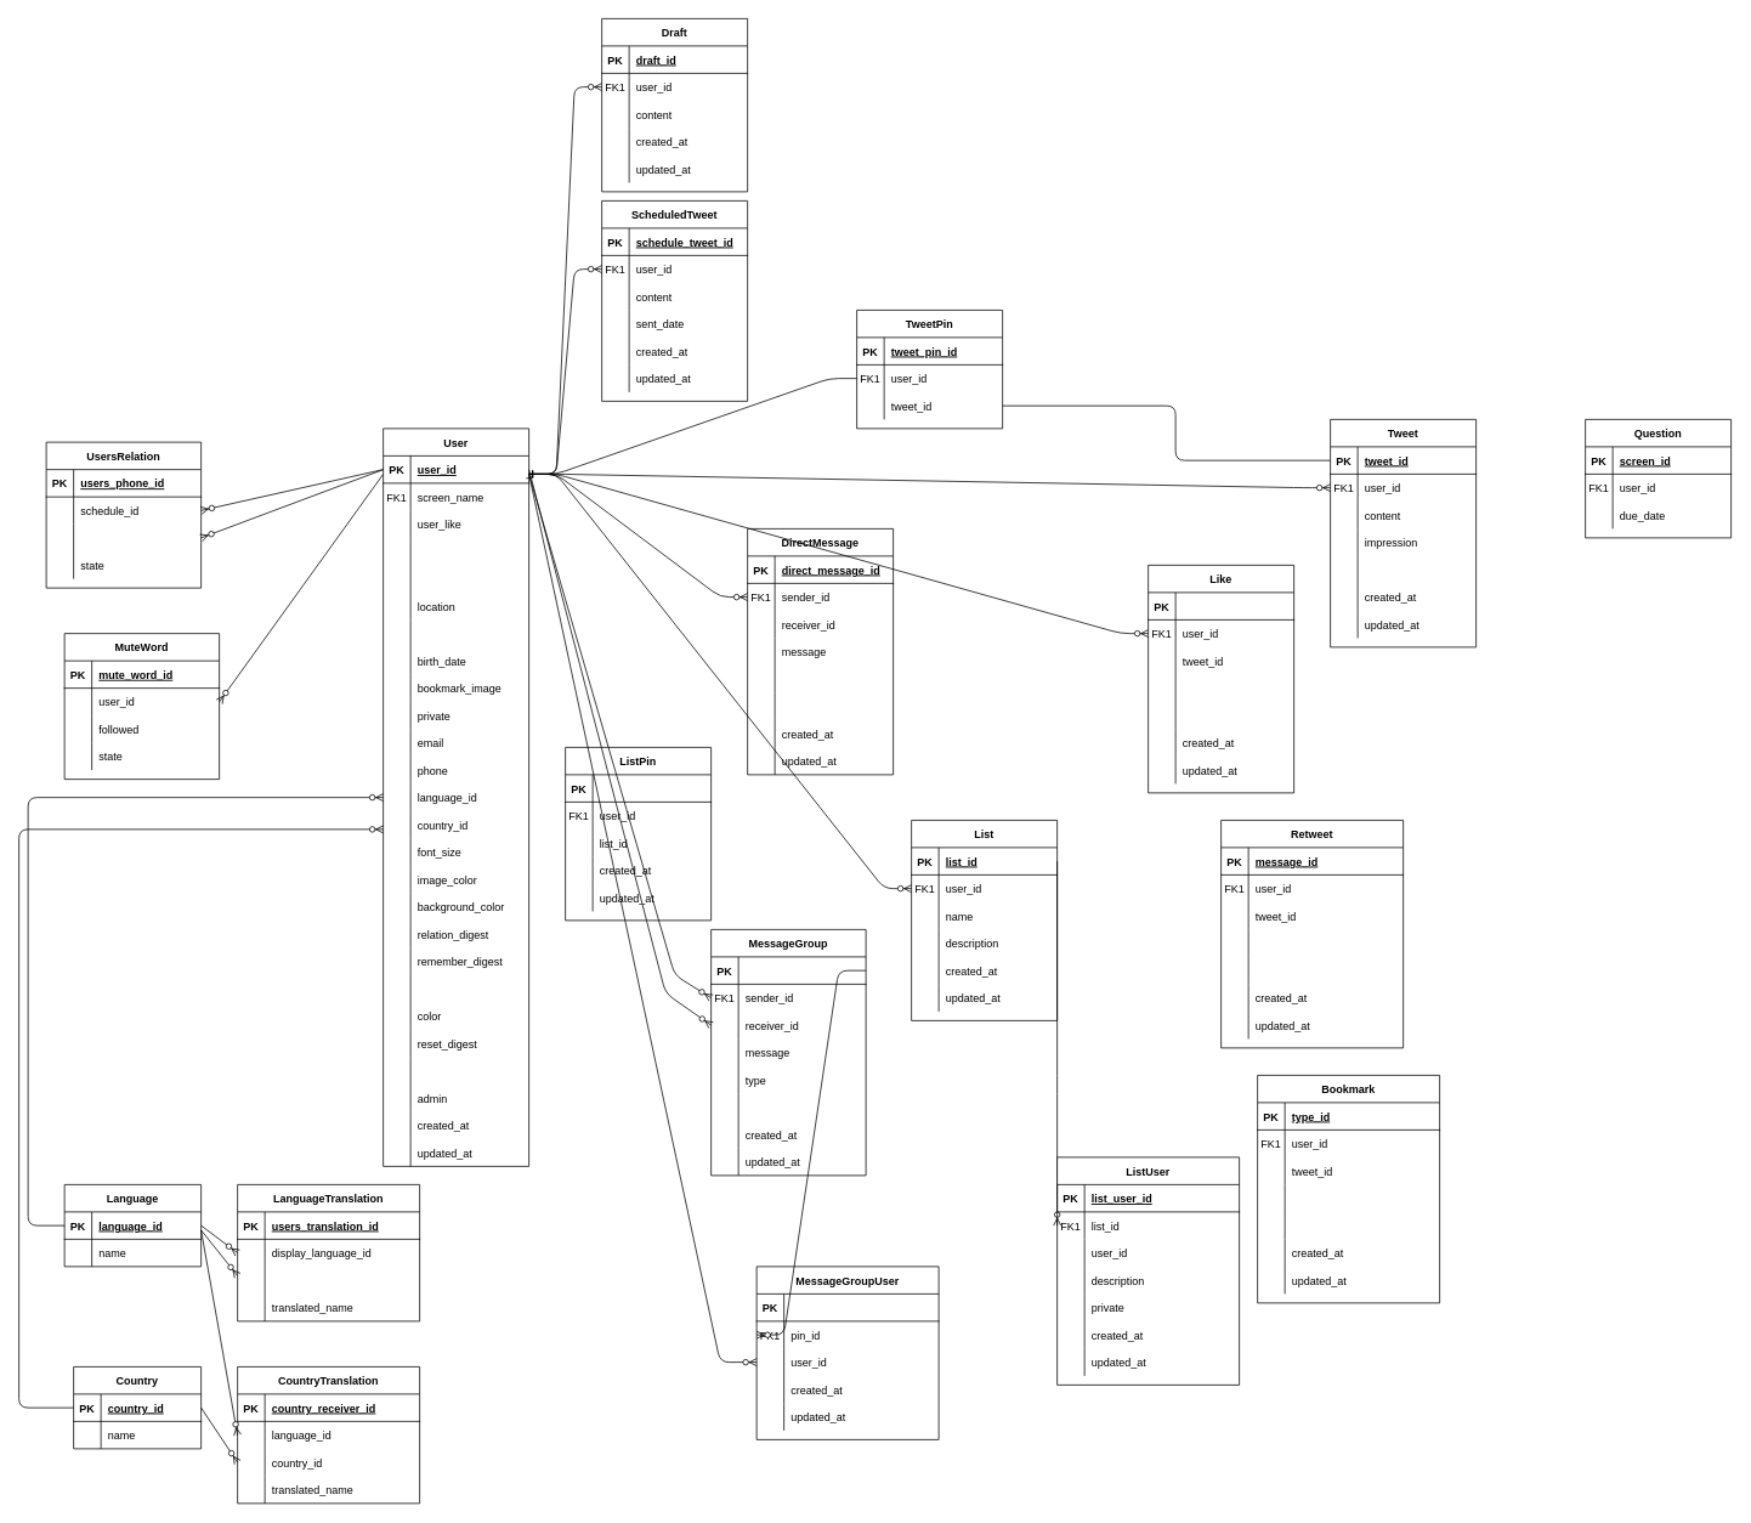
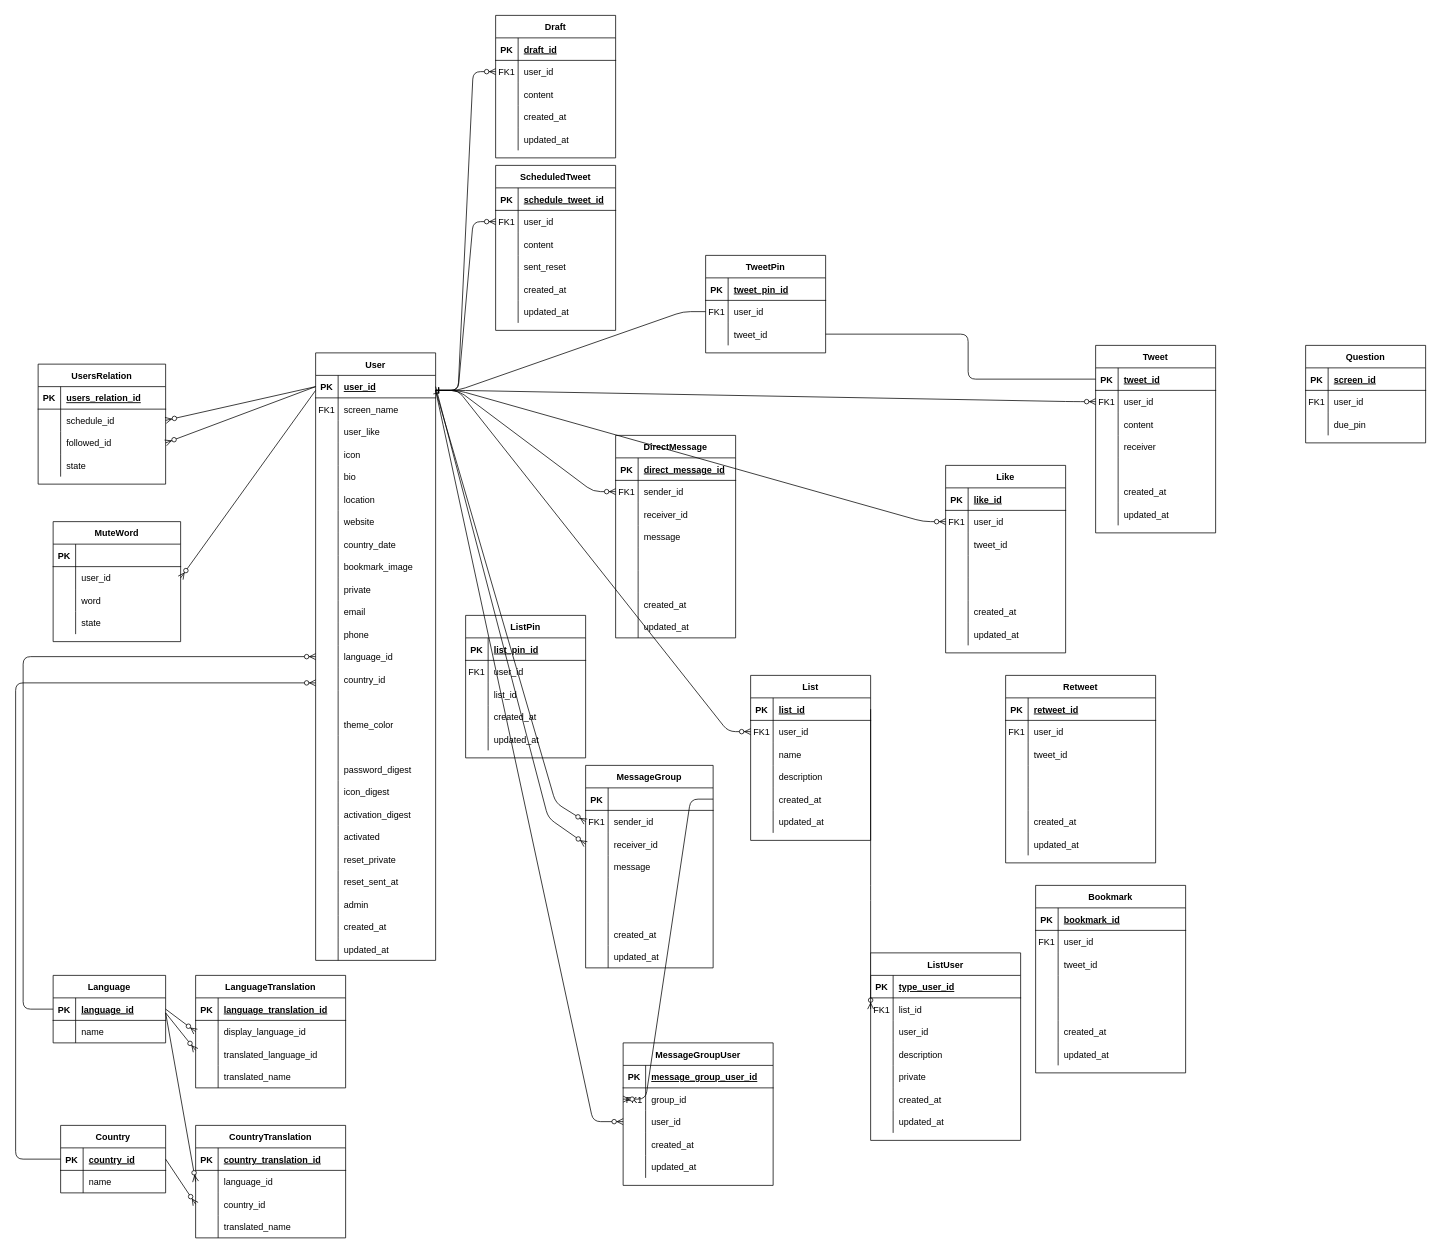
- <mxCell id="304" value="sent_date" style="shape=partialRectangle;overflow=hidden;connectable=0;fillColor=none;top=0;left=0;bottom=0;right=0;align=left;spacingLeft=6;" vertex="1" parent="302"><mxGeometry x="30" width="130" height="30" as="geometry" /></mxCell>
+ <mxCell id="304" value="sent_reset" style="shape=partialRectangle;overflow=hidden;connectable=0;fillColor=none;top=0;left=0;bottom=0;right=0;align=left;spacingLeft=6;" vertex="1" parent="302"><mxGeometry x="30" width="130" height="30" as="geometry" /></mxCell>
- <mxCell id="88" value="users_phone_id" style="shape=partialRectangle;overflow=hidden;connectable=0;fillColor=none;top=0;left=0;bottom=0;right=0;align=left;spacingLeft=6;fontStyle=5;" parent="86" vertex="1"><mxGeometry x="30" width="140" height="30" as="geometry" /></mxCell>
+ <mxCell id="88" value="users_relation_id" style="shape=partialRectangle;overflow=hidden;connectable=0;fillColor=none;top=0;left=0;bottom=0;right=0;align=left;spacingLeft=6;fontStyle=5;" parent="86" vertex="1"><mxGeometry x="30" width="140" height="30" as="geometry" /></mxCell>
- <mxCell id="330" value="due_date" style="shape=partialRectangle;overflow=hidden;connectable=0;fillColor=none;top=0;left=0;bottom=0;right=0;align=left;spacingLeft=6;" vertex="1" parent="328"><mxGeometry x="30" width="130" height="30" as="geometry" /></mxCell>
+ <mxCell id="330" value="due_pin" style="shape=partialRectangle;overflow=hidden;connectable=0;fillColor=none;top=0;left=0;bottom=0;right=0;align=left;spacingLeft=6;" vertex="1" parent="328"><mxGeometry x="30" width="130" height="30" as="geometry" /></mxCell>
+ <mxCell id="94" value="followed_id" style="shape=partialRectangle;overflow=hidden;connectable=0;fillColor=none;top=0;left=0;bottom=0;right=0;align=left;spacingLeft=6;" vertex="1" parent="92"><mxGeometry x="30" width="140" height="30" as="geometry" /></mxCell>
- <mxCell id="123" value="impression" style="shape=partialRectangle;overflow=hidden;connectable=0;fillColor=none;top=0;left=0;bottom=0;right=0;align=left;spacingLeft=6;" parent="121" vertex="1"><mxGeometry x="30" width="130" height="30" as="geometry" /></mxCell>
+ <mxCell id="123" value="receiver" style="shape=partialRectangle;overflow=hidden;connectable=0;fillColor=none;top=0;left=0;bottom=0;right=0;align=left;spacingLeft=6;" parent="121" vertex="1"><mxGeometry x="30" width="130" height="30" as="geometry" /></mxCell>
+ <mxCell id="16" value="icon" style="shape=partialRectangle;overflow=hidden;connectable=0;fillColor=none;top=0;left=0;bottom=0;right=0;align=left;spacingLeft=6;" parent="14" vertex="1"><mxGeometry x="30" width="130" height="30" as="geometry" /></mxCell>
+ <mxCell id="19" value="bio" style="shape=partialRectangle;overflow=hidden;connectable=0;fillColor=none;top=0;left=0;bottom=0;right=0;align=left;spacingLeft=6;" parent="17" vertex="1"><mxGeometry x="30" width="130" height="30" as="geometry" /></mxCell>
+ <mxCell id="182" value="like_id" style="shape=partialRectangle;overflow=hidden;connectable=0;fillColor=none;top=0;left=0;bottom=0;right=0;align=left;spacingLeft=6;fontStyle=5;" vertex="1" parent="180"><mxGeometry x="30" width="130" height="30" as="geometry" /></mxCell>
+ <mxCell id="25" value="website" style="shape=partialRectangle;overflow=hidden;connectable=0;fillColor=none;top=0;left=0;bottom=0;right=0;align=left;spacingLeft=6;" vertex="1" parent="23"><mxGeometry x="30" width="130" height="30" as="geometry" /></mxCell>
- <mxCell id="28" value="birth_date" style="shape=partialRectangle;overflow=hidden;connectable=0;fillColor=none;top=0;left=0;bottom=0;right=0;align=left;spacingLeft=6;" parent="26" vertex="1"><mxGeometry x="30" width="130" height="30" as="geometry" /></mxCell>
+ <mxCell id="28" value="country_date" style="shape=partialRectangle;overflow=hidden;connectable=0;fillColor=none;top=0;left=0;bottom=0;right=0;align=left;spacingLeft=6;" parent="26" vertex="1"><mxGeometry x="30" width="130" height="30" as="geometry" /></mxCell>
- <mxCell id="101" value="mute_word_id" style="shape=partialRectangle;overflow=hidden;connectable=0;fillColor=none;top=0;left=0;bottom=0;right=0;align=left;spacingLeft=6;fontStyle=5;" vertex="1" parent="99"><mxGeometry x="30" width="140" height="30" as="geometry" /></mxCell>
- <mxCell id="107" value="followed" style="shape=partialRectangle;overflow=hidden;connectable=0;fillColor=none;top=0;left=0;bottom=0;right=0;align=left;spacingLeft=6;" vertex="1" parent="105"><mxGeometry x="30" width="140" height="30" as="geometry" /></mxCell>
+ <mxCell id="107" value="word" style="shape=partialRectangle;overflow=hidden;connectable=0;fillColor=none;top=0;left=0;bottom=0;right=0;align=left;spacingLeft=6;" vertex="1" parent="105"><mxGeometry x="30" width="140" height="30" as="geometry" /></mxCell>
+ <mxCell id="353" value="list_pin_id" style="shape=partialRectangle;overflow=hidden;connectable=0;fillColor=none;top=0;left=0;bottom=0;right=0;align=left;spacingLeft=6;fontStyle=5;" vertex="1" parent="351"><mxGeometry x="30" width="130" height="30" as="geometry" /></mxCell>
- <mxCell id="49" value="font_size" style="shape=partialRectangle;overflow=hidden;connectable=0;fillColor=none;top=0;left=0;bottom=0;right=0;align=left;spacingLeft=6;" vertex="1" parent="47"><mxGeometry x="30" width="130" height="30" as="geometry" /></mxCell>
- <mxCell id="135" value="message_id" style="shape=partialRectangle;overflow=hidden;connectable=0;fillColor=none;top=0;left=0;bottom=0;right=0;align=left;spacingLeft=6;fontStyle=5;" vertex="1" parent="133"><mxGeometry x="30" width="170" height="30" as="geometry" /></mxCell>
+ <mxCell id="135" value="retweet_id" style="shape=partialRectangle;overflow=hidden;connectable=0;fillColor=none;top=0;left=0;bottom=0;right=0;align=left;spacingLeft=6;fontStyle=5;" vertex="1" parent="133"><mxGeometry x="30" width="170" height="30" as="geometry" /></mxCell>
- <mxCell id="52" value="image_color" style="shape=partialRectangle;overflow=hidden;connectable=0;fillColor=none;top=0;left=0;bottom=0;right=0;align=left;spacingLeft=6;" vertex="1" parent="50"><mxGeometry x="30" width="130" height="30" as="geometry" /></mxCell>
+ <mxCell id="52" value="theme_color" style="shape=partialRectangle;overflow=hidden;connectable=0;fillColor=none;top=0;left=0;bottom=0;right=0;align=left;spacingLeft=6;" vertex="1" parent="50"><mxGeometry x="30" width="130" height="30" as="geometry" /></mxCell>
- <mxCell id="55" value="background_color" style="shape=partialRectangle;overflow=hidden;connectable=0;fillColor=none;top=0;left=0;bottom=0;right=0;align=left;spacingLeft=6;" vertex="1" parent="53"><mxGeometry x="30" width="130" height="30" as="geometry" /></mxCell>
- <mxCell id="58" value="relation_digest" style="shape=partialRectangle;overflow=hidden;connectable=0;fillColor=none;top=0;left=0;bottom=0;right=0;align=left;spacingLeft=6;" parent="56" vertex="1"><mxGeometry x="30" width="130" height="30" as="geometry" /></mxCell>
+ <mxCell id="58" value="password_digest" style="shape=partialRectangle;overflow=hidden;connectable=0;fillColor=none;top=0;left=0;bottom=0;right=0;align=left;spacingLeft=6;" parent="56" vertex="1"><mxGeometry x="30" width="130" height="30" as="geometry" /></mxCell>
- <mxCell id="61" value="remember_digest" style="shape=partialRectangle;overflow=hidden;connectable=0;fillColor=none;top=0;left=0;bottom=0;right=0;align=left;spacingLeft=6;" parent="59" vertex="1"><mxGeometry x="30" width="130" height="30" as="geometry" /></mxCell>
+ <mxCell id="61" value="icon_digest" style="shape=partialRectangle;overflow=hidden;connectable=0;fillColor=none;top=0;left=0;bottom=0;right=0;align=left;spacingLeft=6;" parent="59" vertex="1"><mxGeometry x="30" width="130" height="30" as="geometry" /></mxCell>
+ <mxCell id="64" value="activation_digest" style="shape=partialRectangle;overflow=hidden;connectable=0;fillColor=none;top=0;left=0;bottom=0;right=0;align=left;spacingLeft=6;" vertex="1" parent="62"><mxGeometry x="30" width="130" height="30" as="geometry" /></mxCell>
- <mxCell id="67" value="color" style="shape=partialRectangle;overflow=hidden;connectable=0;fillColor=none;top=0;left=0;bottom=0;right=0;align=left;spacingLeft=6;" vertex="1" parent="65"><mxGeometry x="30" width="130" height="30" as="geometry" /></mxCell>
+ <mxCell id="67" value="activated" style="shape=partialRectangle;overflow=hidden;connectable=0;fillColor=none;top=0;left=0;bottom=0;right=0;align=left;spacingLeft=6;" vertex="1" parent="65"><mxGeometry x="30" width="130" height="30" as="geometry" /></mxCell>
- <mxCell id="70" value="reset_digest" style="shape=partialRectangle;overflow=hidden;connectable=0;fillColor=none;top=0;left=0;bottom=0;right=0;align=left;spacingLeft=6;" vertex="1" parent="68"><mxGeometry x="30" width="130" height="30" as="geometry" /></mxCell>
+ <mxCell id="70" value="reset_private" style="shape=partialRectangle;overflow=hidden;connectable=0;fillColor=none;top=0;left=0;bottom=0;right=0;align=left;spacingLeft=6;" vertex="1" parent="68"><mxGeometry x="30" width="130" height="30" as="geometry" /></mxCell>
+ <mxCell id="73" value="reset_sent_at" style="shape=partialRectangle;overflow=hidden;connectable=0;fillColor=none;top=0;left=0;bottom=0;right=0;align=left;spacingLeft=6;" vertex="1" parent="71"><mxGeometry x="30" width="130" height="30" as="geometry" /></mxCell>
- <mxCell id="398" value="type" style="shape=partialRectangle;overflow=hidden;connectable=0;fillColor=none;top=0;left=0;bottom=0;right=0;align=left;spacingLeft=6;" vertex="1" parent="396"><mxGeometry x="30" width="140" height="30" as="geometry" /></mxCell>
- <mxCell id="205" value="type_id" style="shape=partialRectangle;overflow=hidden;connectable=0;fillColor=none;top=0;left=0;bottom=0;right=0;align=left;spacingLeft=6;fontStyle=5;" vertex="1" parent="203"><mxGeometry x="30" width="170" height="30" as="geometry" /></mxCell>
+ <mxCell id="205" value="bookmark_id" style="shape=partialRectangle;overflow=hidden;connectable=0;fillColor=none;top=0;left=0;bottom=0;right=0;align=left;spacingLeft=6;fontStyle=5;" vertex="1" parent="203"><mxGeometry x="30" width="170" height="30" as="geometry" /></mxCell>
- <mxCell id="414" value="list_user_id" style="shape=partialRectangle;overflow=hidden;connectable=0;fillColor=none;top=0;left=0;bottom=0;right=0;align=left;spacingLeft=6;fontStyle=5;" vertex="1" parent="412"><mxGeometry x="30" width="170" height="30" as="geometry" /></mxCell>
+ <mxCell id="414" value="type_user_id" style="shape=partialRectangle;overflow=hidden;connectable=0;fillColor=none;top=0;left=0;bottom=0;right=0;align=left;spacingLeft=6;fontStyle=5;" vertex="1" parent="412"><mxGeometry x="30" width="170" height="30" as="geometry" /></mxCell>
- <mxCell id="256" value="users_translation_id" style="shape=partialRectangle;overflow=hidden;connectable=0;fillColor=none;top=0;left=0;bottom=0;right=0;align=left;spacingLeft=6;fontStyle=5;" vertex="1" parent="254"><mxGeometry x="30" width="170" height="30" as="geometry" /></mxCell>
+ <mxCell id="256" value="language_translation_id" style="shape=partialRectangle;overflow=hidden;connectable=0;fillColor=none;top=0;left=0;bottom=0;right=0;align=left;spacingLeft=6;fontStyle=5;" vertex="1" parent="254"><mxGeometry x="30" width="170" height="30" as="geometry" /></mxCell>
+ <mxCell id="262" value="translated_language_id" style="shape=partialRectangle;overflow=hidden;connectable=0;fillColor=none;top=0;left=0;bottom=0;right=0;align=left;spacingLeft=6;" vertex="1" parent="260"><mxGeometry x="30" width="170" height="30" as="geometry" /></mxCell>
+ <mxCell id="369" value="message_group_user_id" style="shape=partialRectangle;overflow=hidden;connectable=0;fillColor=none;top=0;left=0;bottom=0;right=0;align=left;spacingLeft=6;fontStyle=5;" vertex="1" parent="367"><mxGeometry x="30" width="170" height="30" as="geometry" /></mxCell>
- <mxCell id="372" value="pin_id" style="shape=partialRectangle;overflow=hidden;connectable=0;fillColor=none;top=0;left=0;bottom=0;right=0;align=left;spacingLeft=6;" vertex="1" parent="370"><mxGeometry x="30" width="170" height="30" as="geometry" /></mxCell>
+ <mxCell id="372" value="group_id" style="shape=partialRectangle;overflow=hidden;connectable=0;fillColor=none;top=0;left=0;bottom=0;right=0;align=left;spacingLeft=6;" vertex="1" parent="370"><mxGeometry x="30" width="170" height="30" as="geometry" /></mxCell>
- <mxCell id="229" value="country_receiver_id" style="shape=partialRectangle;overflow=hidden;connectable=0;fillColor=none;top=0;left=0;bottom=0;right=0;align=left;spacingLeft=6;fontStyle=5;" vertex="1" parent="227"><mxGeometry x="30" width="170" height="30" as="geometry" /></mxCell>
+ <mxCell id="229" value="country_translation_id" style="shape=partialRectangle;overflow=hidden;connectable=0;fillColor=none;top=0;left=0;bottom=0;right=0;align=left;spacingLeft=6;fontStyle=5;" vertex="1" parent="227"><mxGeometry x="30" width="170" height="30" as="geometry" /></mxCell>
